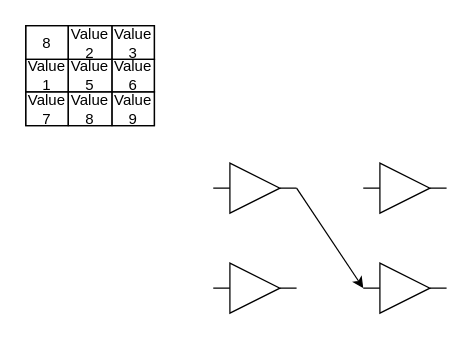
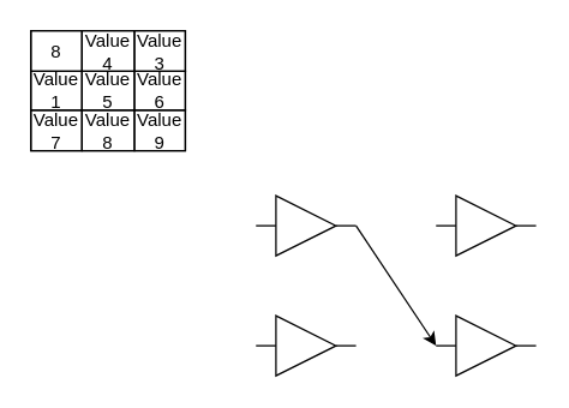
- <mxCell id="5" value="Value 2" style="connectable=0;recursiveResize=0;strokeColor=inherit;fillColor=none;align=center;whiteSpace=wrap;html=1;" vertex="1" parent="3"><mxGeometry x="34" width="35" height="27" as="geometry"><mxRectangle width="35" height="27" as="alternateBounds" /></mxGeometry></mxCell>
+ <mxCell id="5" value="Value 4" style="connectable=0;recursiveResize=0;strokeColor=inherit;fillColor=none;align=center;whiteSpace=wrap;html=1;" vertex="1" parent="3"><mxGeometry x="34" width="35" height="27" as="geometry"><mxRectangle width="35" height="27" as="alternateBounds" /></mxGeometry></mxCell>
